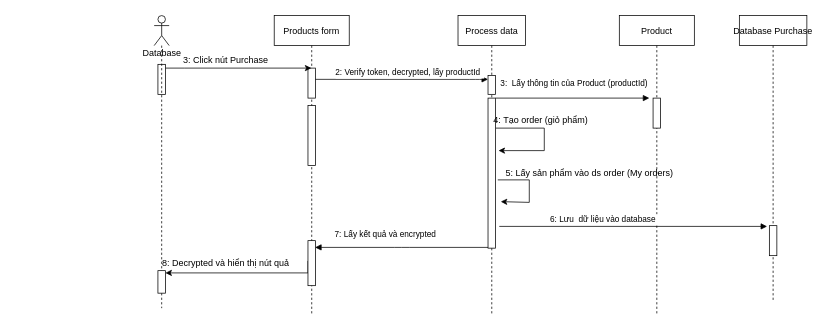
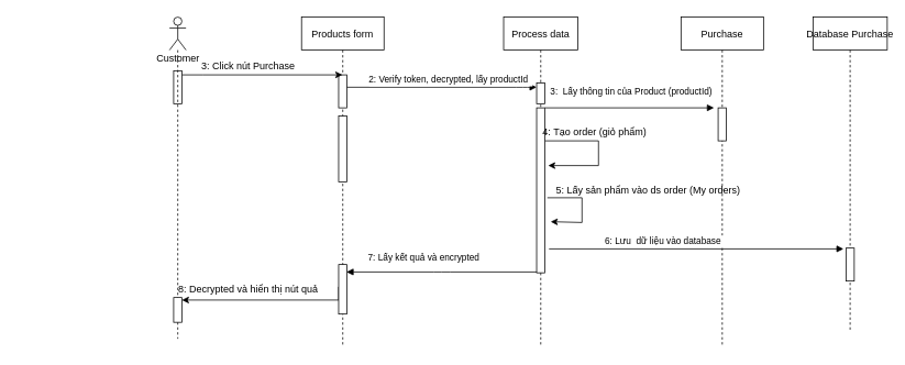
- <mxCell id="10" value="Product" style="shape=umlLifeline;perimeter=lifelinePerimeter;container=1;collapsible=0;recursiveResize=0;rounded=0;shadow=0;strokeWidth=1;" parent="1" vertex="1"><mxGeometry x="825" y="20" width="100" height="400" as="geometry" /></mxCell>
+ <mxCell id="10" value="Purchase" style="shape=umlLifeline;perimeter=lifelinePerimeter;container=1;collapsible=0;recursiveResize=0;rounded=0;shadow=0;strokeWidth=1;" parent="1" vertex="1"><mxGeometry x="825" y="20" width="100" height="400" as="geometry" /></mxCell>
- <mxCell id="16" value="Database" style="text;html=1;align=center;verticalAlign=middle;resizable=0;points=[];autosize=1;strokeColor=none;" parent="1" vertex="1"><mxGeometry x="180" y="60" width="70" height="20" as="geometry" /></mxCell>
+ <mxCell id="16" value="Customer" style="text;html=1;align=center;verticalAlign=middle;resizable=0;points=[];autosize=1;strokeColor=none;" parent="1" vertex="1"><mxGeometry x="180" y="60" width="70" height="20" as="geometry" /></mxCell>
